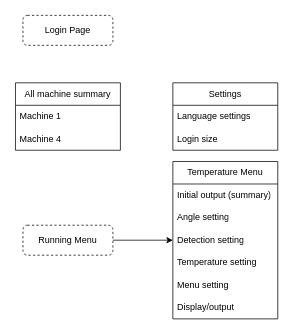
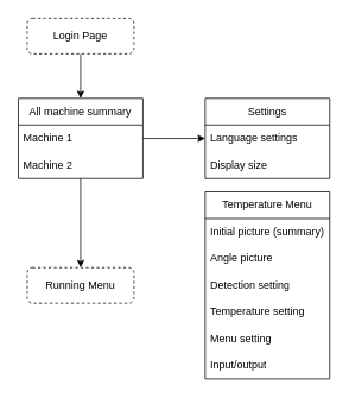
+ <mxCell id="2" style="edgeStyle=orthogonalEdgeStyle;rounded=0;orthogonalLoop=1;jettySize=auto;html=1;" edge="1" parent="1" source="3" target="8"><mxGeometry relative="1" as="geometry" /></mxCell>
+ <mxCell id="18" style="edgeStyle=orthogonalEdgeStyle;rounded=0;orthogonalLoop=1;jettySize=auto;html=1;entryX=0;entryY=0.5;entryDx=0;entryDy=0;" edge="1" parent="1" source="9" target="5"><mxGeometry relative="1" as="geometry" /></mxCell>
- <mxCell id="10" value="Machine 4" style="text;strokeColor=none;fillColor=none;align=left;verticalAlign=middle;spacingLeft=4;spacingRight=4;overflow=hidden;points=[[0,0.5],[1,0.5]];portConstraint=eastwest;rotatable=0;whiteSpace=wrap;html=1;" vertex="1" parent="8"><mxGeometry y="60" width="140" height="30" as="geometry" /></mxCell>
+ <mxCell id="10" value="Machine 2" style="text;strokeColor=none;fillColor=none;align=left;verticalAlign=middle;spacingLeft=4;spacingRight=4;overflow=hidden;points=[[0,0.5],[1,0.5]];portConstraint=eastwest;rotatable=0;whiteSpace=wrap;html=1;" vertex="1" parent="8"><mxGeometry y="60" width="140" height="30" as="geometry" /></mxCell>
- <mxCell id="6" value="Login size" style="text;strokeColor=none;fillColor=none;align=left;verticalAlign=middle;spacingLeft=4;spacingRight=4;overflow=hidden;points=[[0,0.5],[1,0.5]];portConstraint=eastwest;rotatable=0;whiteSpace=wrap;html=1;" vertex="1" parent="4"><mxGeometry y="60" width="140" height="30" as="geometry" /></mxCell>
+ <mxCell id="6" value="Display size" style="text;strokeColor=none;fillColor=none;align=left;verticalAlign=middle;spacingLeft=4;spacingRight=4;overflow=hidden;points=[[0,0.5],[1,0.5]];portConstraint=eastwest;rotatable=0;whiteSpace=wrap;html=1;" vertex="1" parent="4"><mxGeometry y="60" width="140" height="30" as="geometry" /></mxCell>
- <mxCell id="12" value="Initial output (summary)" style="text;strokeColor=none;fillColor=none;align=left;verticalAlign=middle;spacingLeft=4;spacingRight=4;overflow=hidden;points=[[0,0.5],[1,0.5]];portConstraint=eastwest;rotatable=0;whiteSpace=wrap;html=1;" vertex="1" parent="11"><mxGeometry y="30" width="140" height="30" as="geometry" /></mxCell>
+ <mxCell id="12" value="Initial picture (summary)" style="text;strokeColor=none;fillColor=none;align=left;verticalAlign=middle;spacingLeft=4;spacingRight=4;overflow=hidden;points=[[0,0.5],[1,0.5]];portConstraint=eastwest;rotatable=0;whiteSpace=wrap;html=1;" vertex="1" parent="11"><mxGeometry y="30" width="140" height="30" as="geometry" /></mxCell>
- <mxCell id="13" value="Angle setting" style="text;strokeColor=none;fillColor=none;align=left;verticalAlign=middle;spacingLeft=4;spacingRight=4;overflow=hidden;points=[[0,0.5],[1,0.5]];portConstraint=eastwest;rotatable=0;whiteSpace=wrap;html=1;" vertex="1" parent="11"><mxGeometry y="60" width="140" height="30" as="geometry" /></mxCell>
+ <mxCell id="13" value="Angle picture" style="text;strokeColor=none;fillColor=none;align=left;verticalAlign=middle;spacingLeft=4;spacingRight=4;overflow=hidden;points=[[0,0.5],[1,0.5]];portConstraint=eastwest;rotatable=0;whiteSpace=wrap;html=1;" vertex="1" parent="11"><mxGeometry y="60" width="140" height="30" as="geometry" /></mxCell>
+ <mxCell id="7" style="edgeStyle=orthogonalEdgeStyle;rounded=0;orthogonalLoop=1;jettySize=auto;html=1;entryX=0.5;entryY=0;entryDx=0;entryDy=0;" edge="1" parent="1" source="8" target="20"><mxGeometry relative="1" as="geometry"><mxPoint x="40" y="270" as="targetPoint" /></mxGeometry></mxCell>
- <mxCell id="19" style="edgeStyle=orthogonalEdgeStyle;rounded=0;orthogonalLoop=1;jettySize=auto;html=1;entryX=0;entryY=0.5;entryDx=0;entryDy=0;" edge="1" parent="1" source="20" target="14"><mxGeometry relative="1" as="geometry" /></mxCell>
- <mxCell id="17" value="Display/output" style="text;strokeColor=none;fillColor=none;align=left;verticalAlign=middle;spacingLeft=4;spacingRight=4;overflow=hidden;points=[[0,0.5],[1,0.5]];portConstraint=eastwest;rotatable=0;whiteSpace=wrap;html=1;" vertex="1" parent="11"><mxGeometry y="180" width="140" height="30" as="geometry" /></mxCell>
+ <mxCell id="17" value="Input/output" style="text;strokeColor=none;fillColor=none;align=left;verticalAlign=middle;spacingLeft=4;spacingRight=4;overflow=hidden;points=[[0,0.5],[1,0.5]];portConstraint=eastwest;rotatable=0;whiteSpace=wrap;html=1;" vertex="1" parent="11"><mxGeometry y="180" width="140" height="30" as="geometry" /></mxCell>
